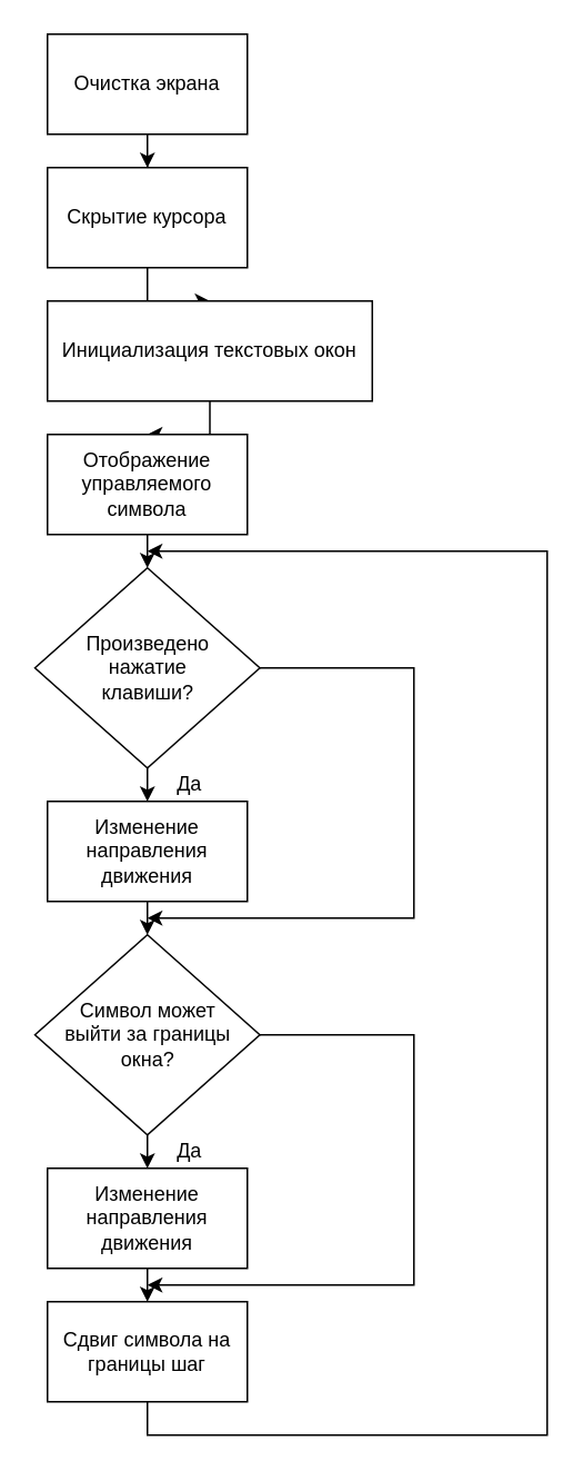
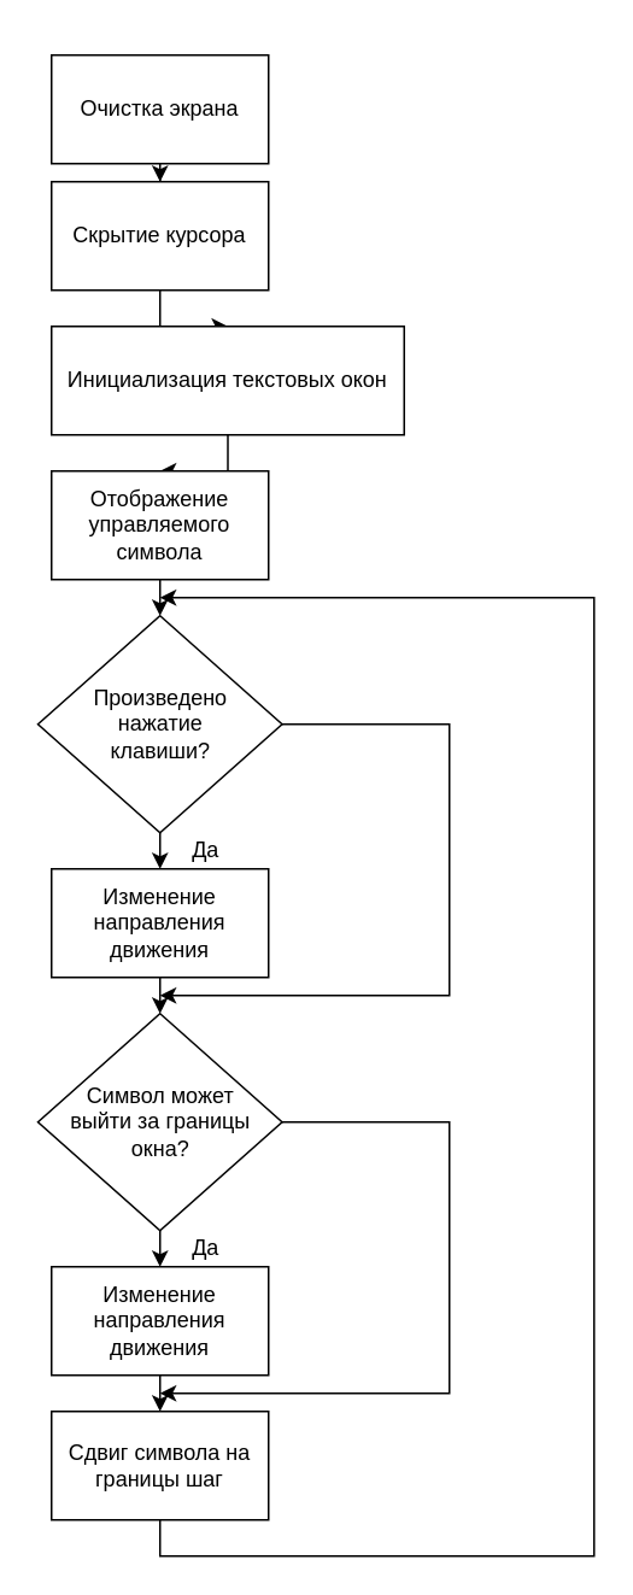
- <mxCell id="3" value="Очистка экрана" style="rounded=0;whiteSpace=wrap;html=1;" vertex="1" parent="1"><mxGeometry x="28" y="20" width="120" height="60" as="geometry" /></mxCell>
+ <mxCell id="3" value="Очистка экрана" style="rounded=0;whiteSpace=wrap;html=1;" vertex="1" parent="1"><mxGeometry x="28" y="30" width="120" height="60" as="geometry" /></mxCell>
